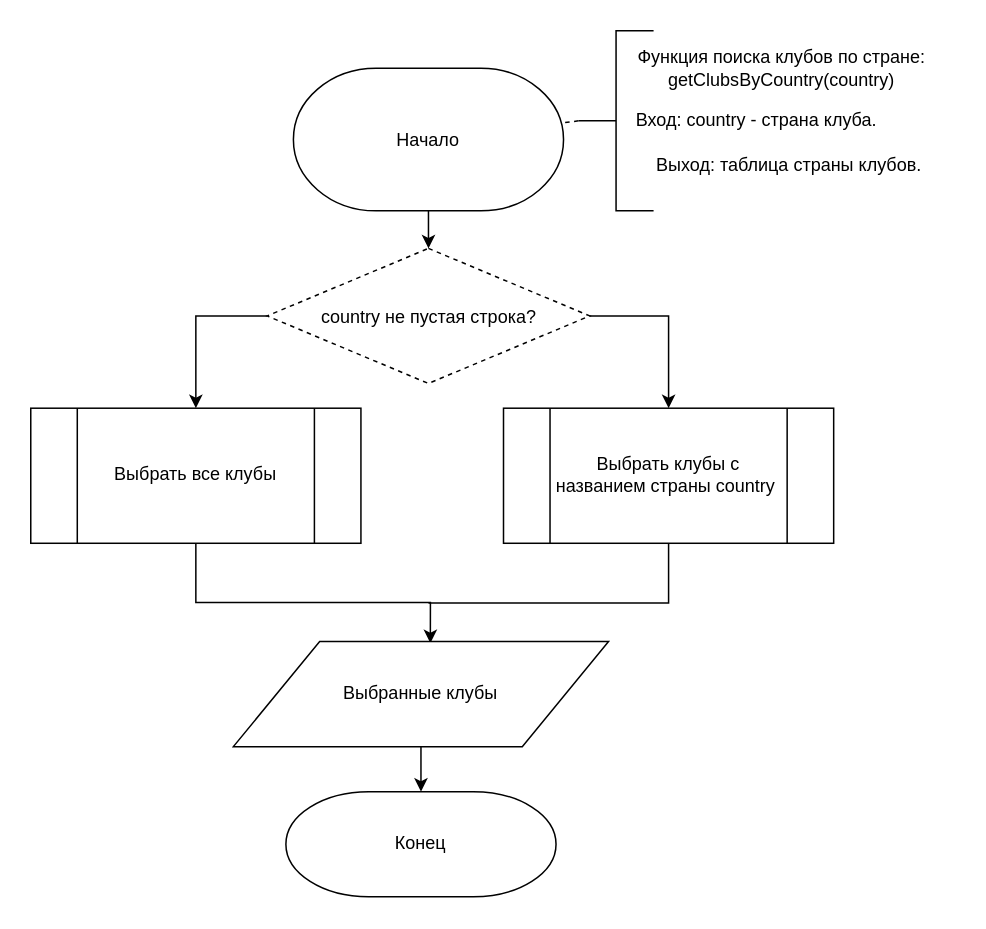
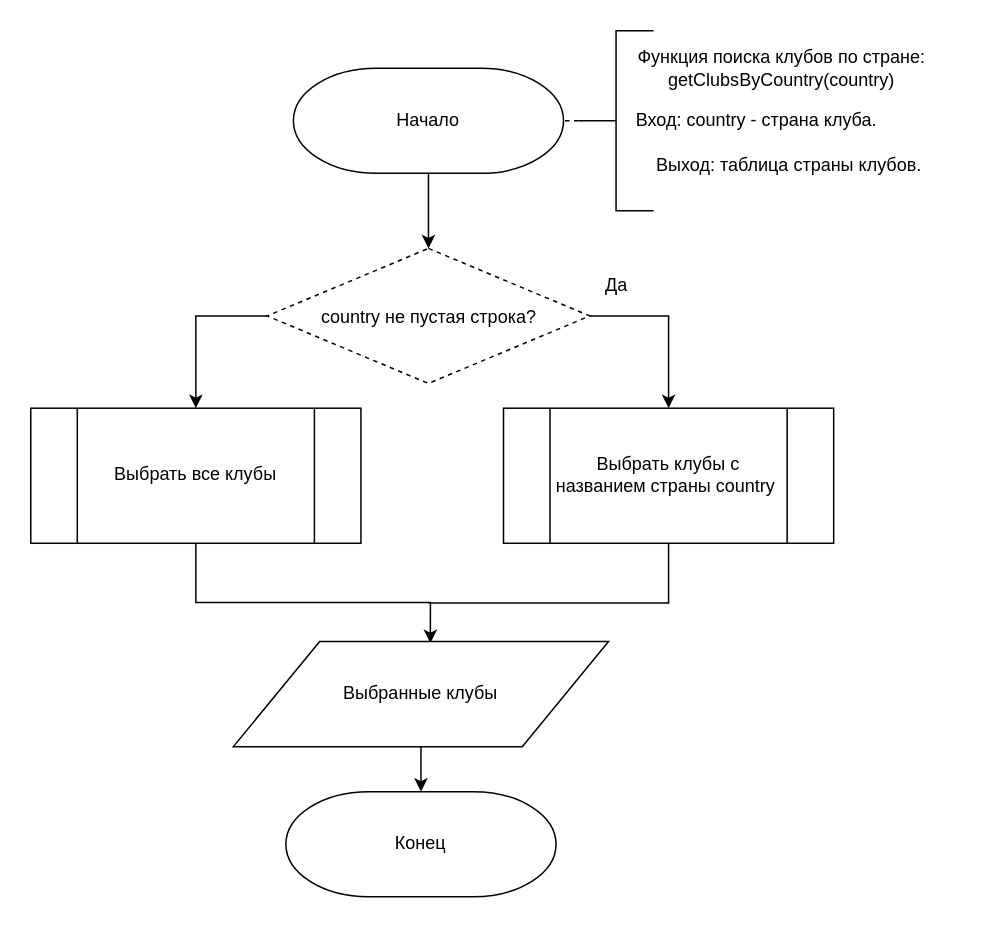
- <mxCell id="3" value="Начало" style="strokeWidth=1;html=1;shape=mxgraph.flowchart.terminator;whiteSpace=wrap;" vertex="1" parent="1"><mxGeometry x="195" y="45" width="180" height="95" as="geometry" /></mxCell>
+ <mxCell id="3" value="Начало" style="strokeWidth=1;html=1;shape=mxgraph.flowchart.terminator;whiteSpace=wrap;" vertex="1" parent="1"><mxGeometry x="195" y="45" width="180" height="70" as="geometry" /></mxCell>
+ <mxCell id="19" value="Да" style="text;html=1;align=center;verticalAlign=middle;resizable=0;points=[];autosize=1;strokeColor=none;fillColor=none;" vertex="1" parent="1"><mxGeometry x="395" y="180" width="30" height="20" as="geometry" /></mxCell>
